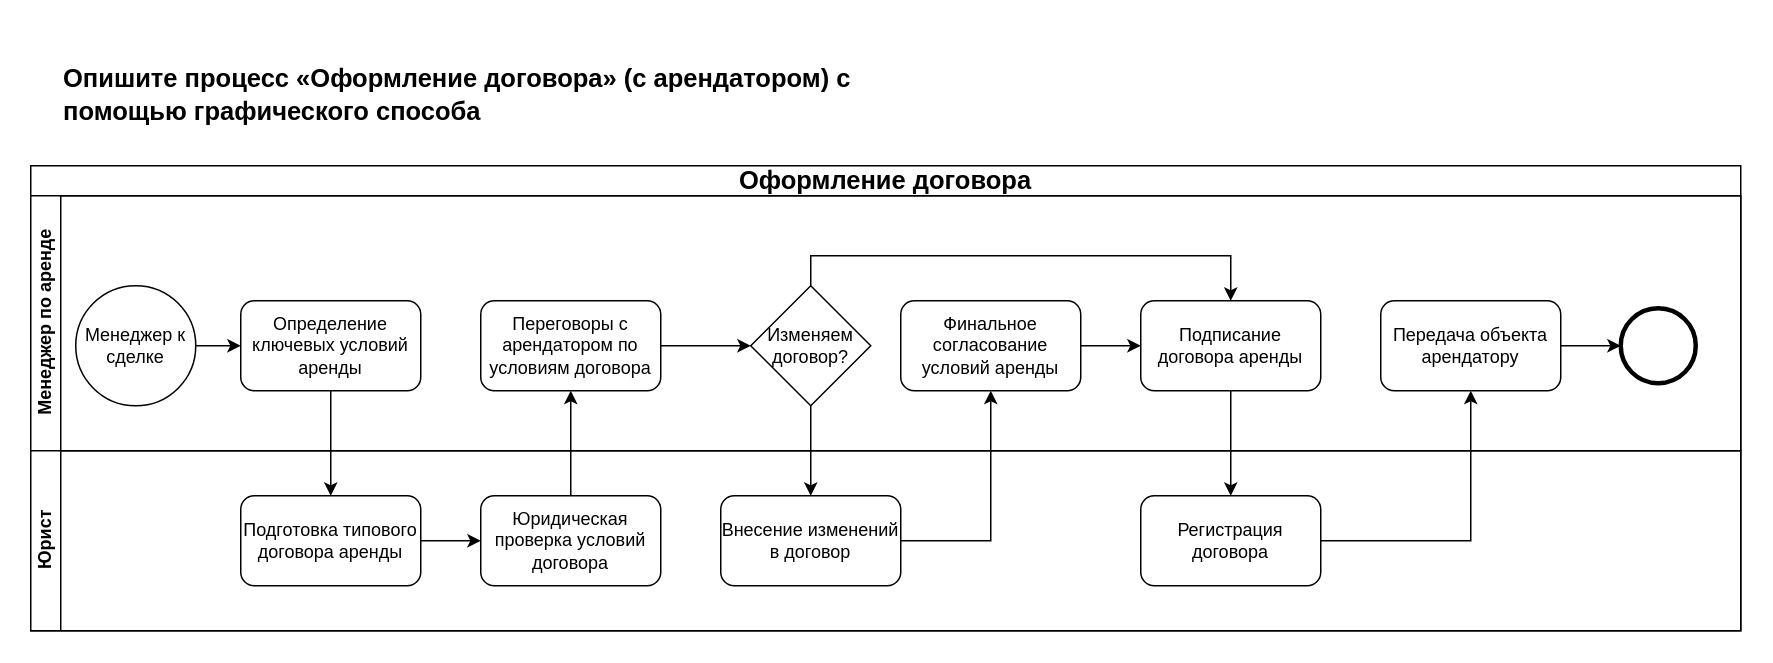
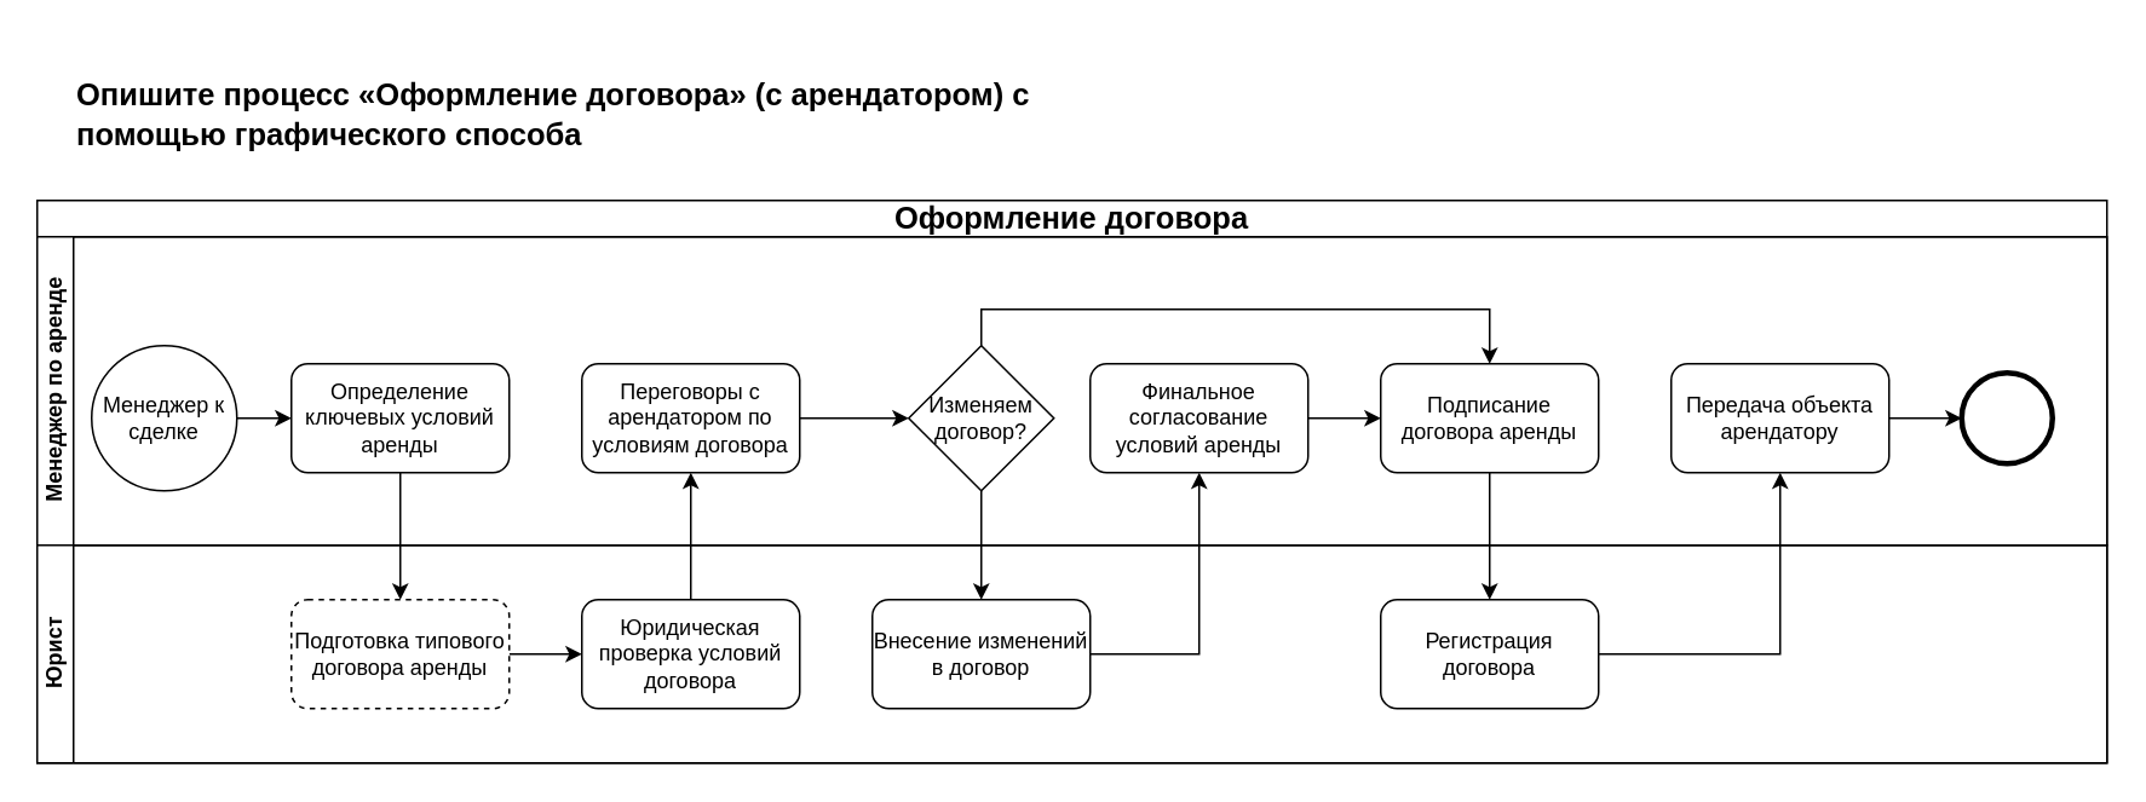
- <mxCell id="20" value="Подготовка типового договора аренды" style="whiteSpace=wrap;html=1;rounded=1;" parent="18" vertex="1"><mxGeometry x="140" y="30" width="120" height="60" as="geometry" /></mxCell>
+ <mxCell id="20" value="Подготовка типового договора аренды" style="whiteSpace=wrap;html=1;rounded=1;dashed=1;" parent="18" vertex="1"><mxGeometry x="140" y="30" width="120" height="60" as="geometry" /></mxCell>
